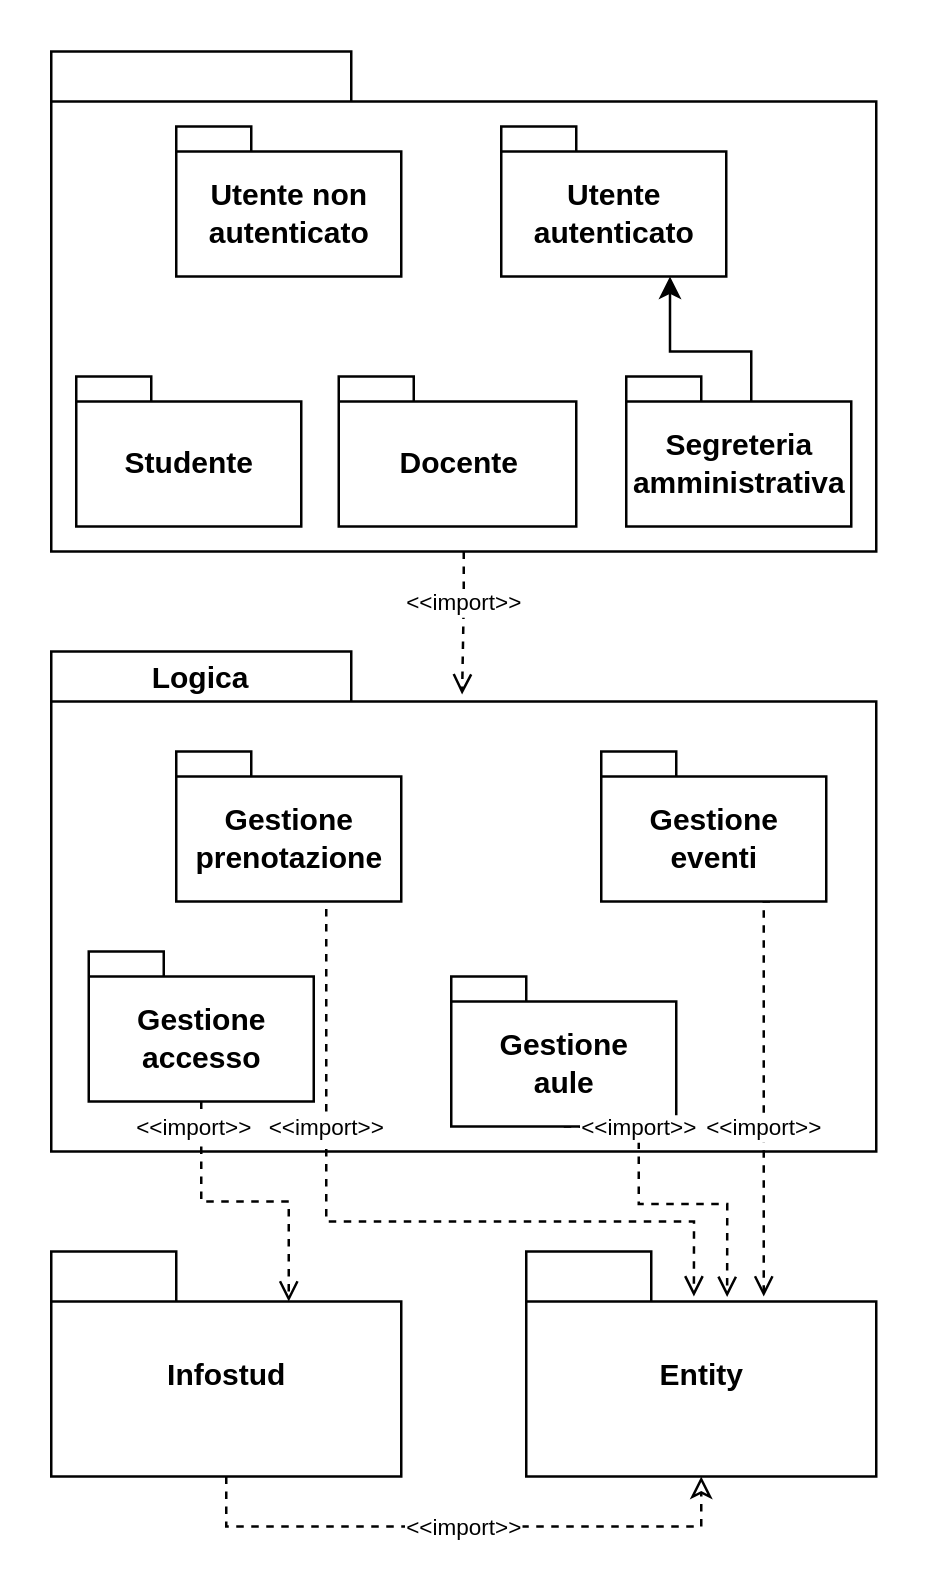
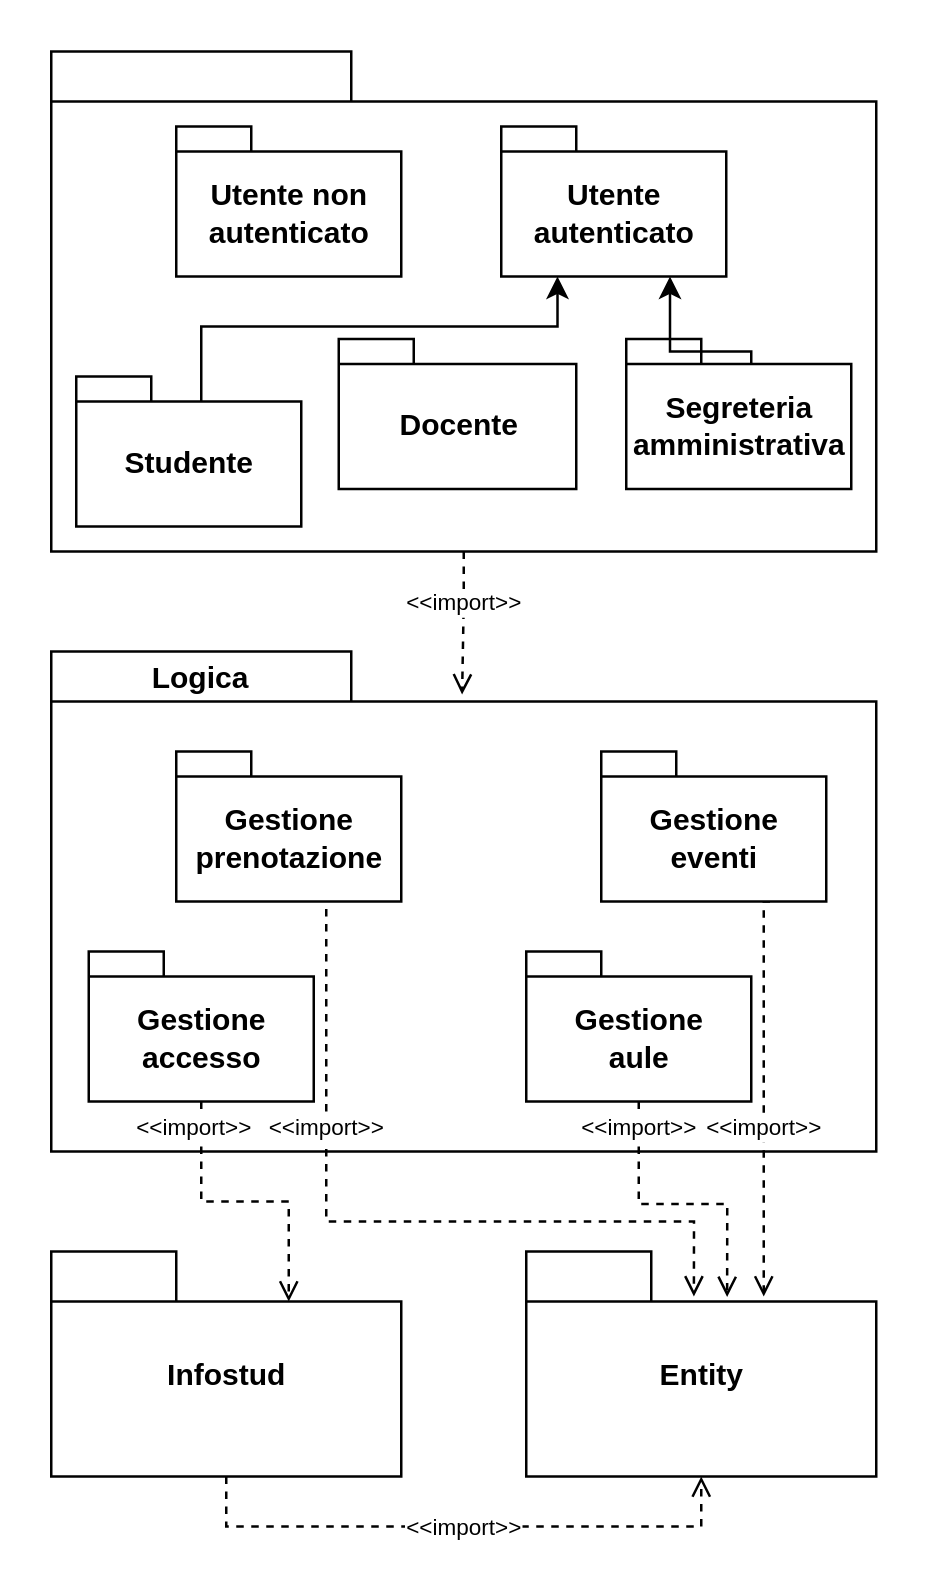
+ <mxCell id="10" value="" style="edgeStyle=orthogonalEdgeStyle;rounded=0;orthogonalLoop=1;jettySize=auto;html=1;entryX=0.25;entryY=1;entryDx=0;entryDy=0;entryPerimeter=0;exitX=0;exitY=0;exitDx=50;exitDy=10;exitPerimeter=0;" parent="3" source="5" target="9" edge="1"><mxGeometry relative="1" as="geometry"><mxPoint x="187.5" y="90" as="targetPoint" /><Array as="points"><mxPoint x="60" y="110" /><mxPoint x="203" y="110" /><mxPoint x="203" y="90" /></Array></mxGeometry></mxCell>
- <mxCell id="6" value="Docente" style="shape=folder;fontStyle=1;spacingTop=10;tabWidth=30;tabHeight=10;tabPosition=left;html=1;" parent="3" vertex="1"><mxGeometry x="115" y="130" width="95" height="60" as="geometry" /></mxCell>
+ <mxCell id="6" value="Docente" style="shape=folder;fontStyle=1;spacingTop=10;tabWidth=30;tabHeight=10;tabPosition=left;html=1;" parent="3" vertex="1"><mxGeometry x="115" y="115" width="95" height="60" as="geometry" /></mxCell>
- <mxCell id="7" value="Segreteria&lt;br&gt;amministrativa" style="shape=folder;fontStyle=1;spacingTop=10;tabWidth=30;tabHeight=10;tabPosition=left;html=1;" parent="3" vertex="1"><mxGeometry x="230" y="130" width="90" height="60" as="geometry" /></mxCell>
+ <mxCell id="7" value="Segreteria&lt;br&gt;amministrativa" style="shape=folder;fontStyle=1;spacingTop=10;tabWidth=30;tabHeight=10;tabPosition=left;html=1;" parent="3" vertex="1"><mxGeometry x="230" y="115" width="90" height="60" as="geometry" /></mxCell>
- <mxCell id="18" value="Gestione&lt;br&gt;aule" style="shape=folder;fontStyle=1;spacingTop=10;tabWidth=30;tabHeight=10;tabPosition=left;html=1;" parent="1" vertex="1"><mxGeometry x="180" y="390" width="90" height="60" as="geometry" /></mxCell>
+ <mxCell id="18" value="Gestione&lt;br&gt;aule" style="shape=folder;fontStyle=1;spacingTop=10;tabWidth=30;tabHeight=10;tabPosition=left;html=1;" parent="1" vertex="1"><mxGeometry x="210" y="380" width="90" height="60" as="geometry" /></mxCell>
- <mxCell id="21" value="" style="edgeStyle=orthogonalEdgeStyle;rounded=0;orthogonalLoop=1;jettySize=auto;html=1;entryX=0.5;entryY=1;entryDx=0;entryDy=0;entryPerimeter=0;exitX=0.5;exitY=1;exitDx=0;exitDy=0;exitPerimeter=0;dashed=1;endArrow=classic;endFill=0;" parent="1" source="22" target="23" edge="1"><mxGeometry relative="1" as="geometry"><mxPoint x="90" y="670" as="targetPoint" /></mxGeometry></mxCell>
+ <mxCell id="21" value="" style="edgeStyle=orthogonalEdgeStyle;rounded=0;orthogonalLoop=1;jettySize=auto;html=1;entryX=0.5;entryY=1;entryDx=0;entryDy=0;entryPerimeter=0;exitX=0.5;exitY=1;exitDx=0;exitDy=0;exitPerimeter=0;dashed=1;endArrow=open;endFill=0;" parent="1" source="22" target="23" edge="1"><mxGeometry relative="1" as="geometry"><mxPoint x="90" y="670" as="targetPoint" /></mxGeometry></mxCell>
